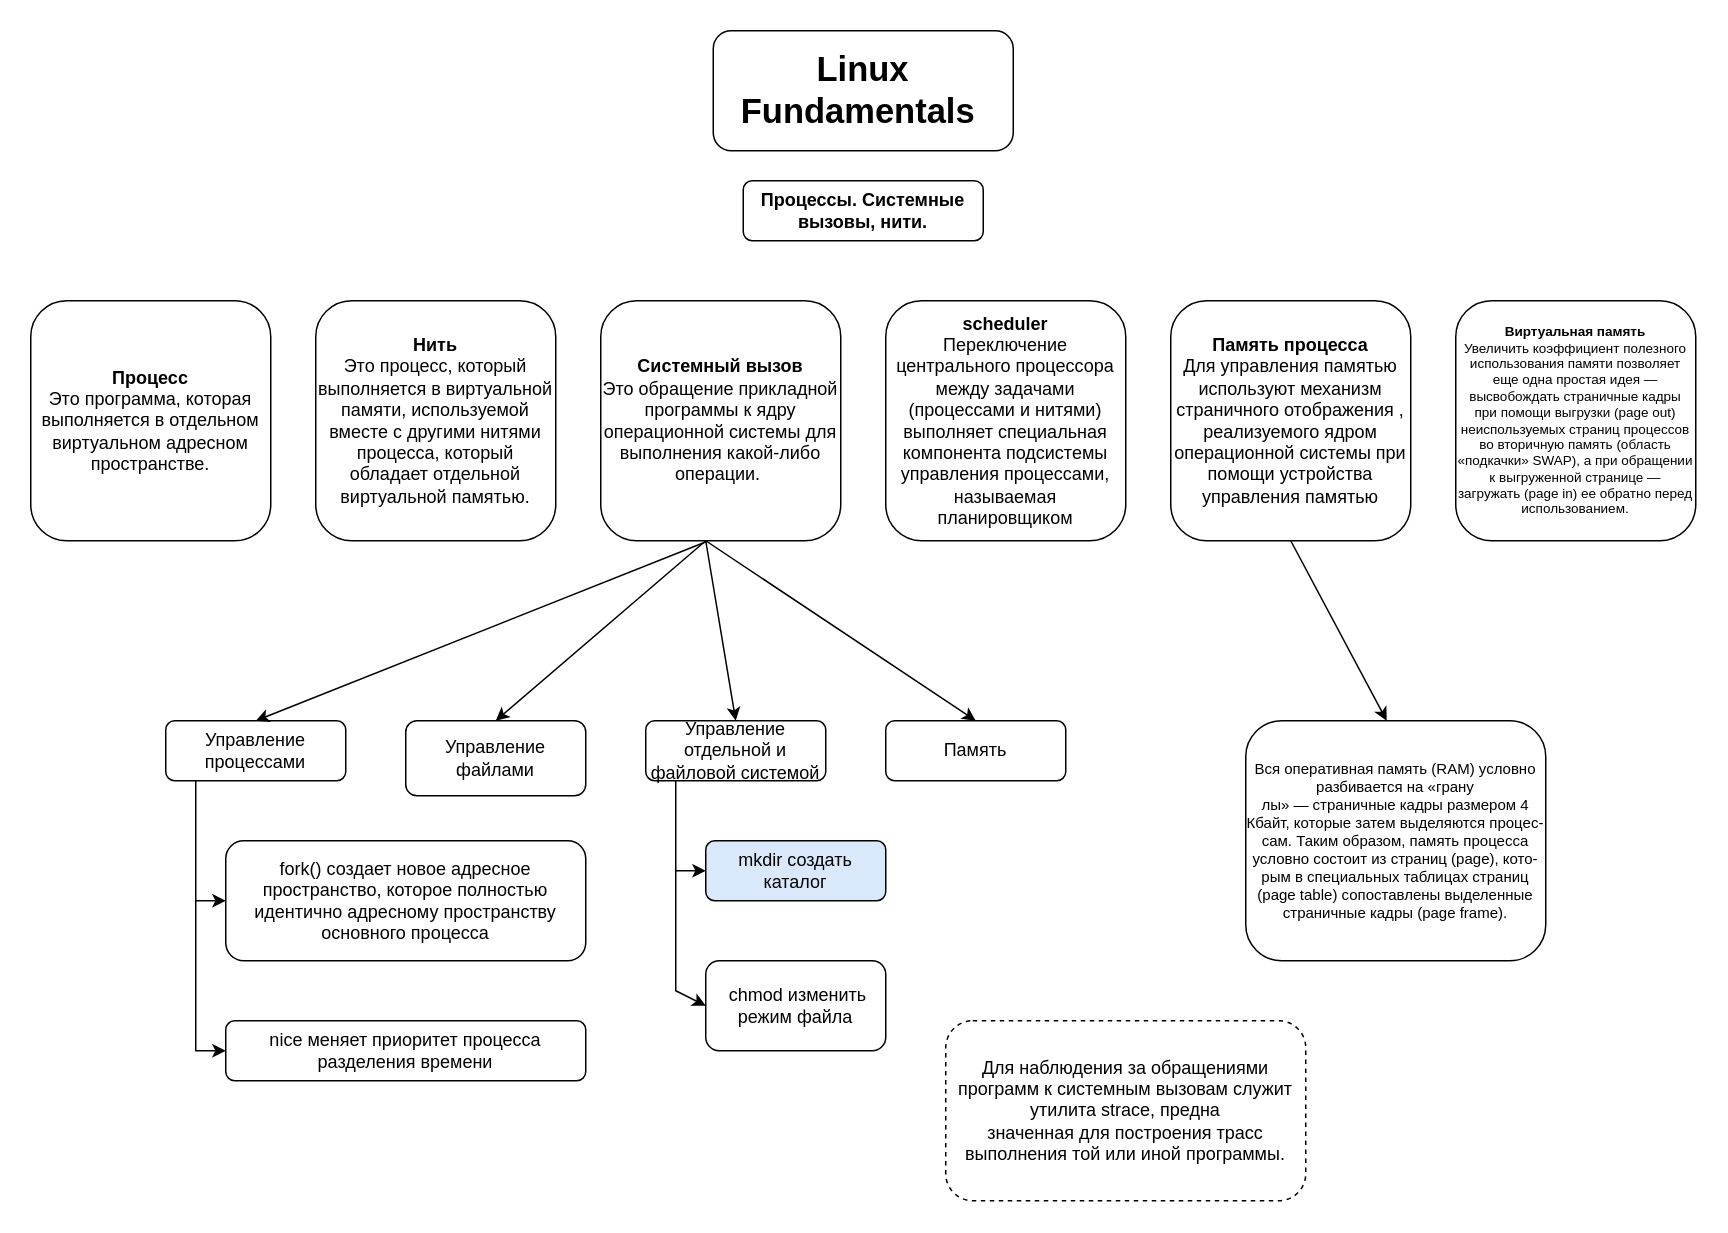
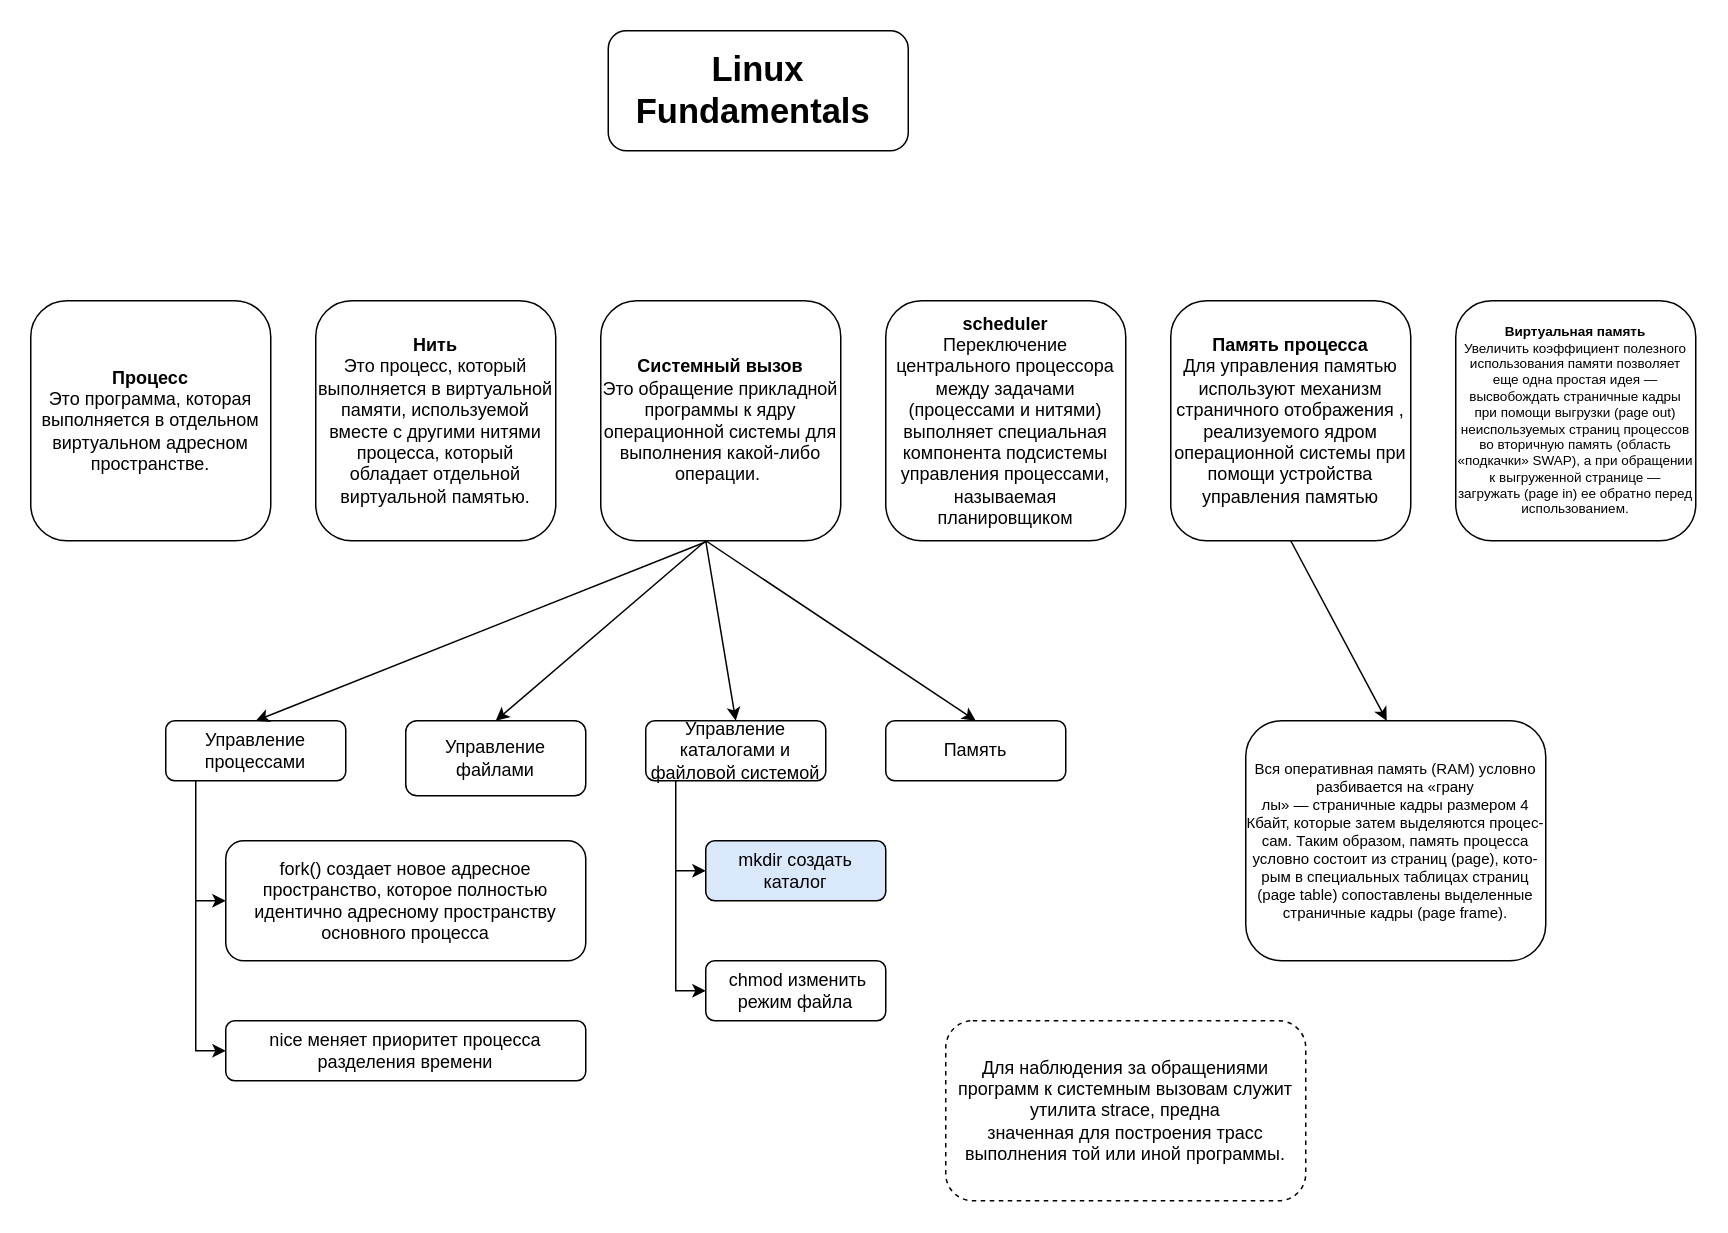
- <mxCell id="2" value="&lt;font style=&quot;font-size: 23px;&quot;&gt;Linux Fundamentals&amp;nbsp;&lt;/font&gt;" style="rounded=1;whiteSpace=wrap;html=1;fontStyle=1;align=center;" vertex="1" parent="1"><mxGeometry x="475" y="20" width="200" height="80" as="geometry" /></mxCell>
+ <mxCell id="2" value="&lt;font style=&quot;font-size: 23px;&quot;&gt;Linux Fundamentals&amp;nbsp;&lt;/font&gt;" style="rounded=1;whiteSpace=wrap;html=1;fontStyle=1;align=center;" vertex="1" parent="1"><mxGeometry x="405" y="20" width="200" height="80" as="geometry" /></mxCell>
- <mxCell id="3" value="Процессы. Системные вызовы, нити." style="rounded=1;whiteSpace=wrap;html=1;fontStyle=1;align=center;" vertex="1" parent="1"><mxGeometry x="495" y="120" width="160" height="40" as="geometry" /></mxCell>
- <mxCell id="10" value="&lt;div style=&quot;&quot;&gt;Управление отдельной и файловой системой&lt;/div&gt;&lt;div style=&quot;&quot;&gt;&lt;/div&gt;" style="rounded=1;whiteSpace=wrap;html=1;align=center;" vertex="1" parent="1"><mxGeometry x="430" y="480" width="120" height="40" as="geometry" /></mxCell>
+ <mxCell id="10" value="&lt;div style=&quot;&quot;&gt;Управление каталогами и файловой системой&lt;/div&gt;&lt;div style=&quot;&quot;&gt;&lt;/div&gt;" style="rounded=1;whiteSpace=wrap;html=1;align=center;" vertex="1" parent="1"><mxGeometry x="430" y="480" width="120" height="40" as="geometry" /></mxCell>
- <mxCell id="9" value="&lt;div style=&quot;&quot;&gt;&lt;span style=&quot;background-color: initial;&quot;&gt;&amp;nbsp;chmod изменить режим файла&lt;/span&gt;&lt;/div&gt;" style="rounded=1;whiteSpace=wrap;html=1;align=center;" vertex="1" parent="1"><mxGeometry x="470" y="640" width="120" height="60" as="geometry" /></mxCell>
+ <mxCell id="9" value="&lt;div style=&quot;&quot;&gt;&lt;span style=&quot;background-color: initial;&quot;&gt;&amp;nbsp;chmod изменить режим файла&lt;/span&gt;&lt;/div&gt;" style="rounded=1;whiteSpace=wrap;html=1;align=center;" vertex="1" parent="1"><mxGeometry x="470" y="640" width="120" height="40" as="geometry" /></mxCell>
